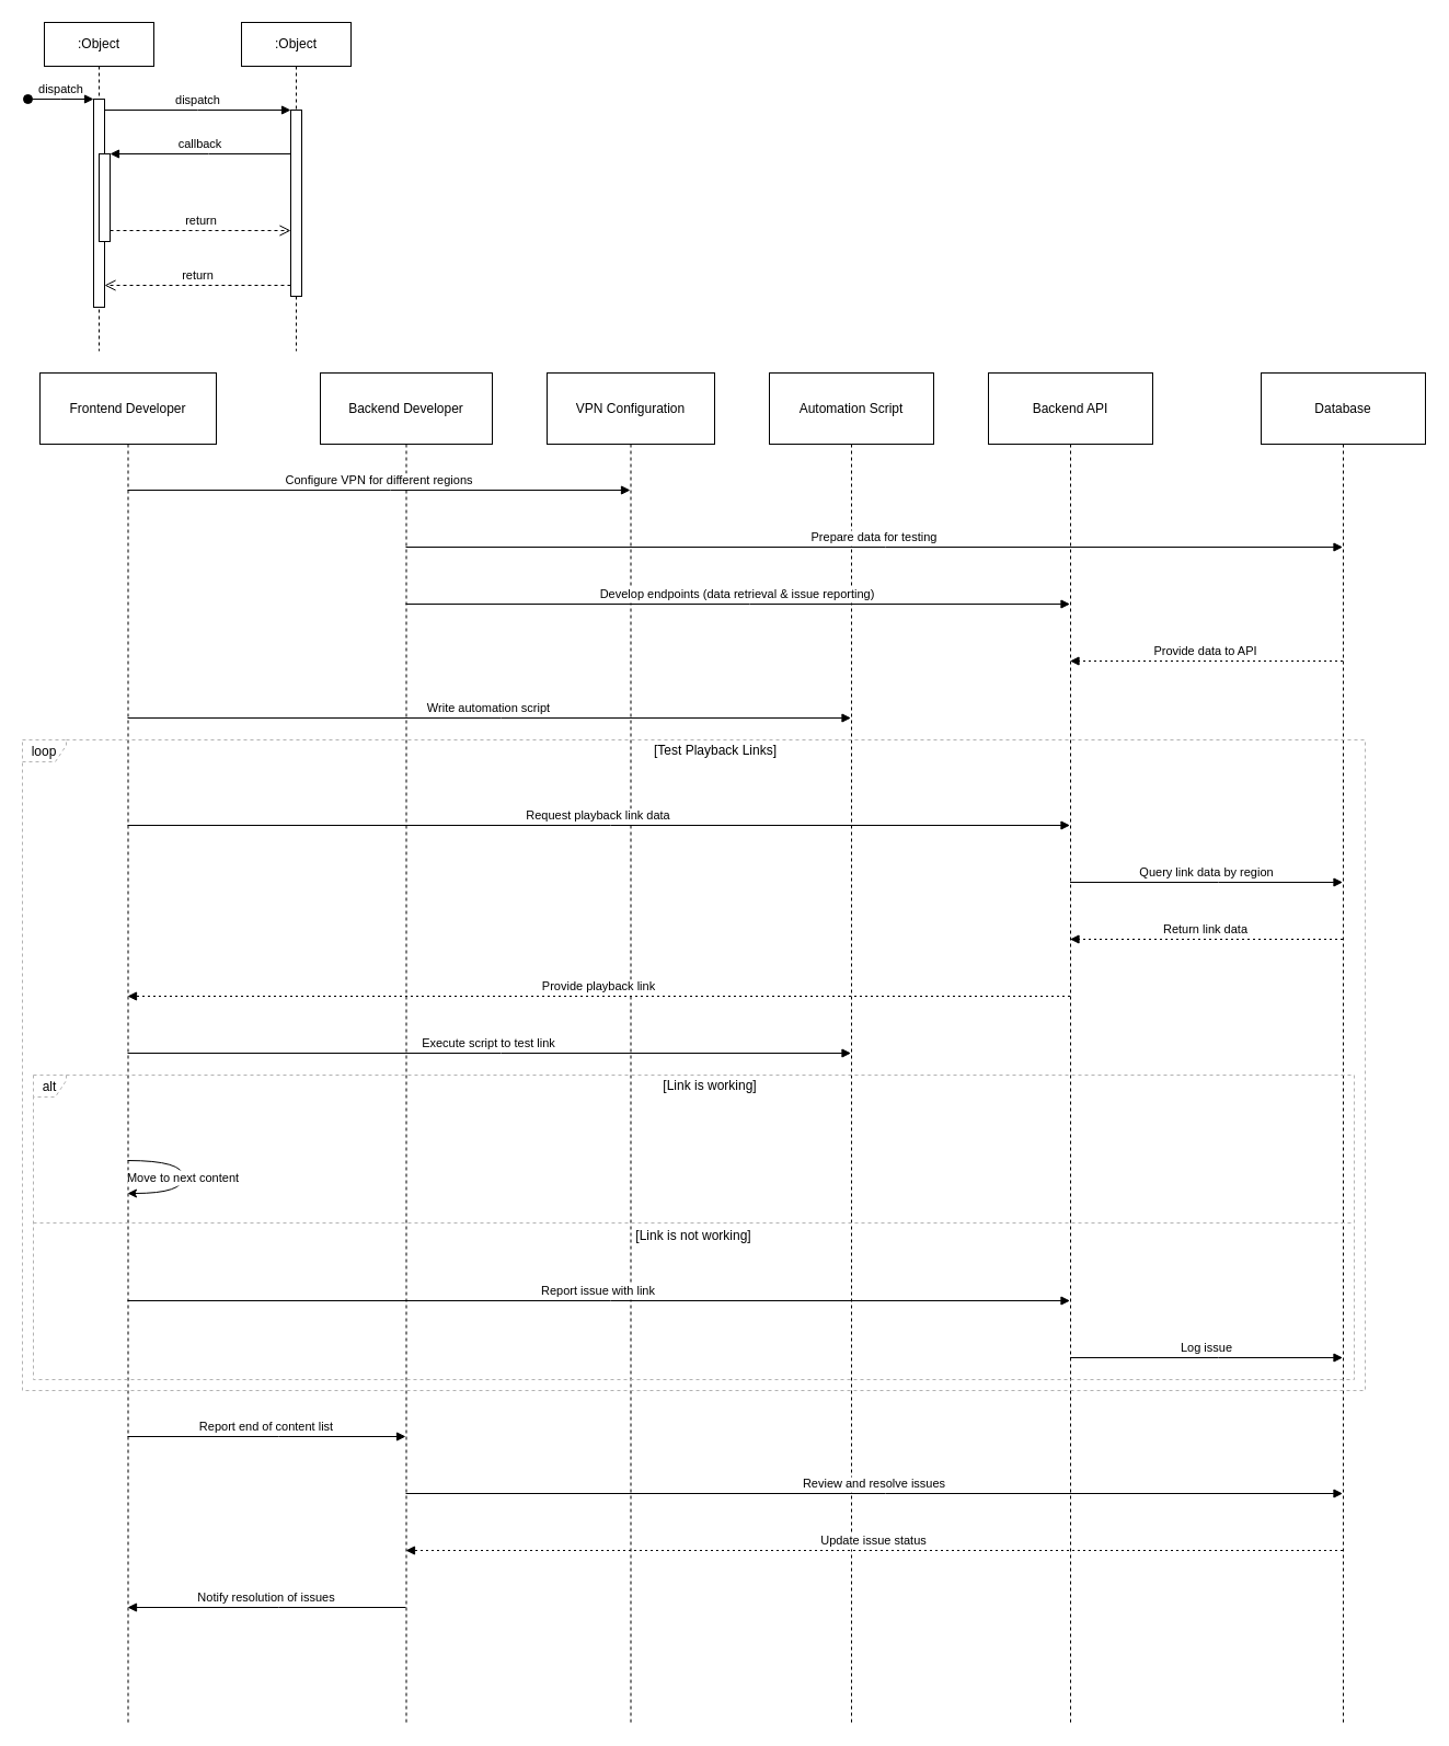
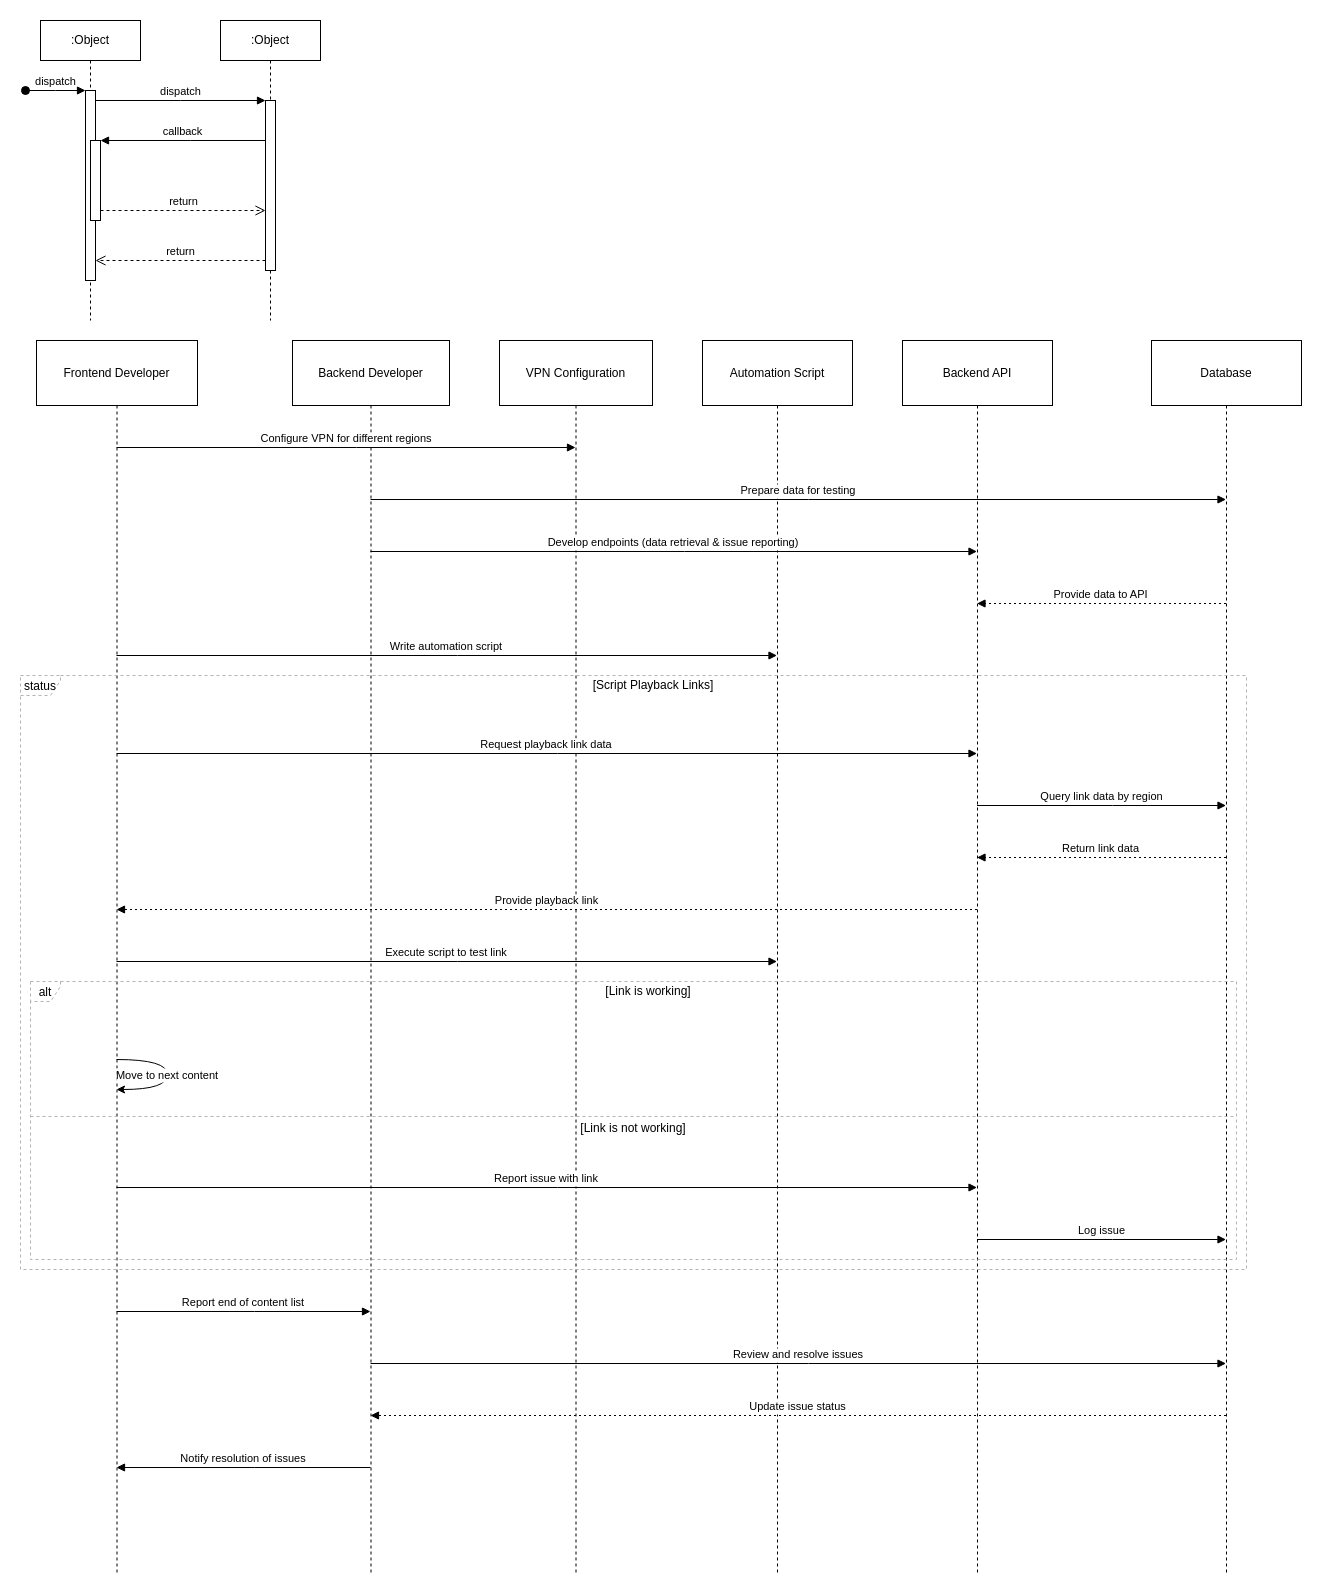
- <mxCell id="21" value="loop" style="shape=umlFrame;dashed=1;pointerEvents=0;dropTarget=0;strokeColor=#B3B3B3;height=20;width=40" vertex="1" parent="1"><mxGeometry x="20" y="675" width="1226" height="594" as="geometry" /></mxCell>
+ <mxCell id="21" value="status" style="shape=umlFrame;dashed=1;pointerEvents=0;dropTarget=0;strokeColor=#B3B3B3;height=20;width=40" vertex="1" parent="1"><mxGeometry x="20" y="675" width="1226" height="594" as="geometry" /></mxCell>
- <mxCell id="22" value="[Test Playback Links]" style="text;strokeColor=none;fillColor=none;align=center;verticalAlign=middle;whiteSpace=wrap;" vertex="1" parent="21"><mxGeometry x="40" width="1186" height="20" as="geometry" /></mxCell>
+ <mxCell id="22" value="[Script Playback Links]" style="text;strokeColor=none;fillColor=none;align=center;verticalAlign=middle;whiteSpace=wrap;" vertex="1" parent="21"><mxGeometry x="40" width="1186" height="20" as="geometry" /></mxCell>
